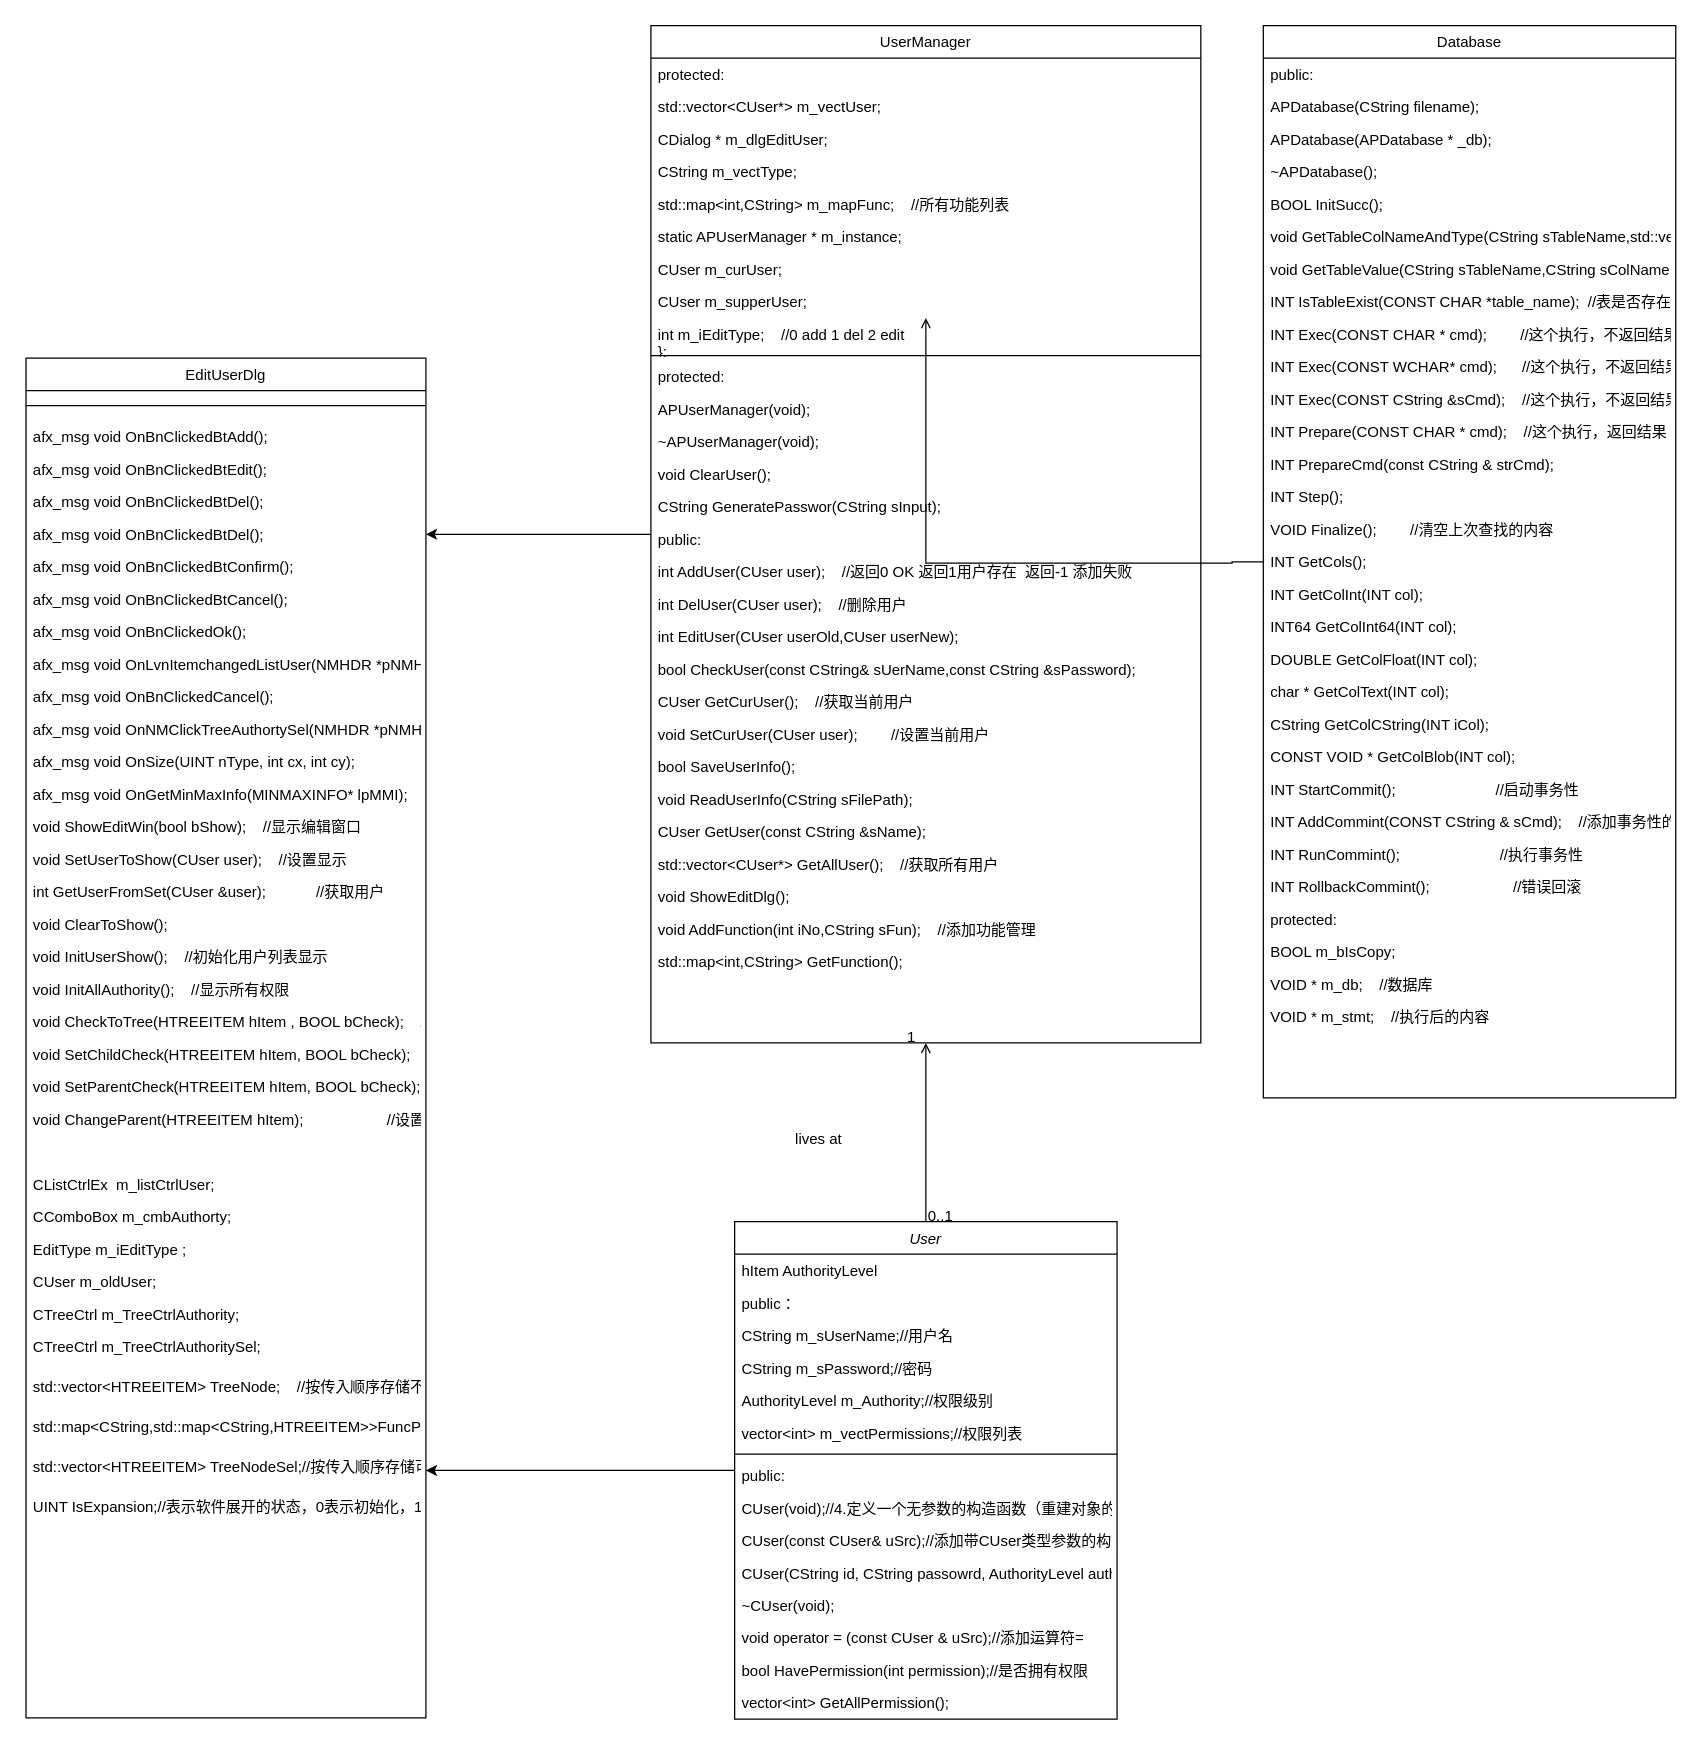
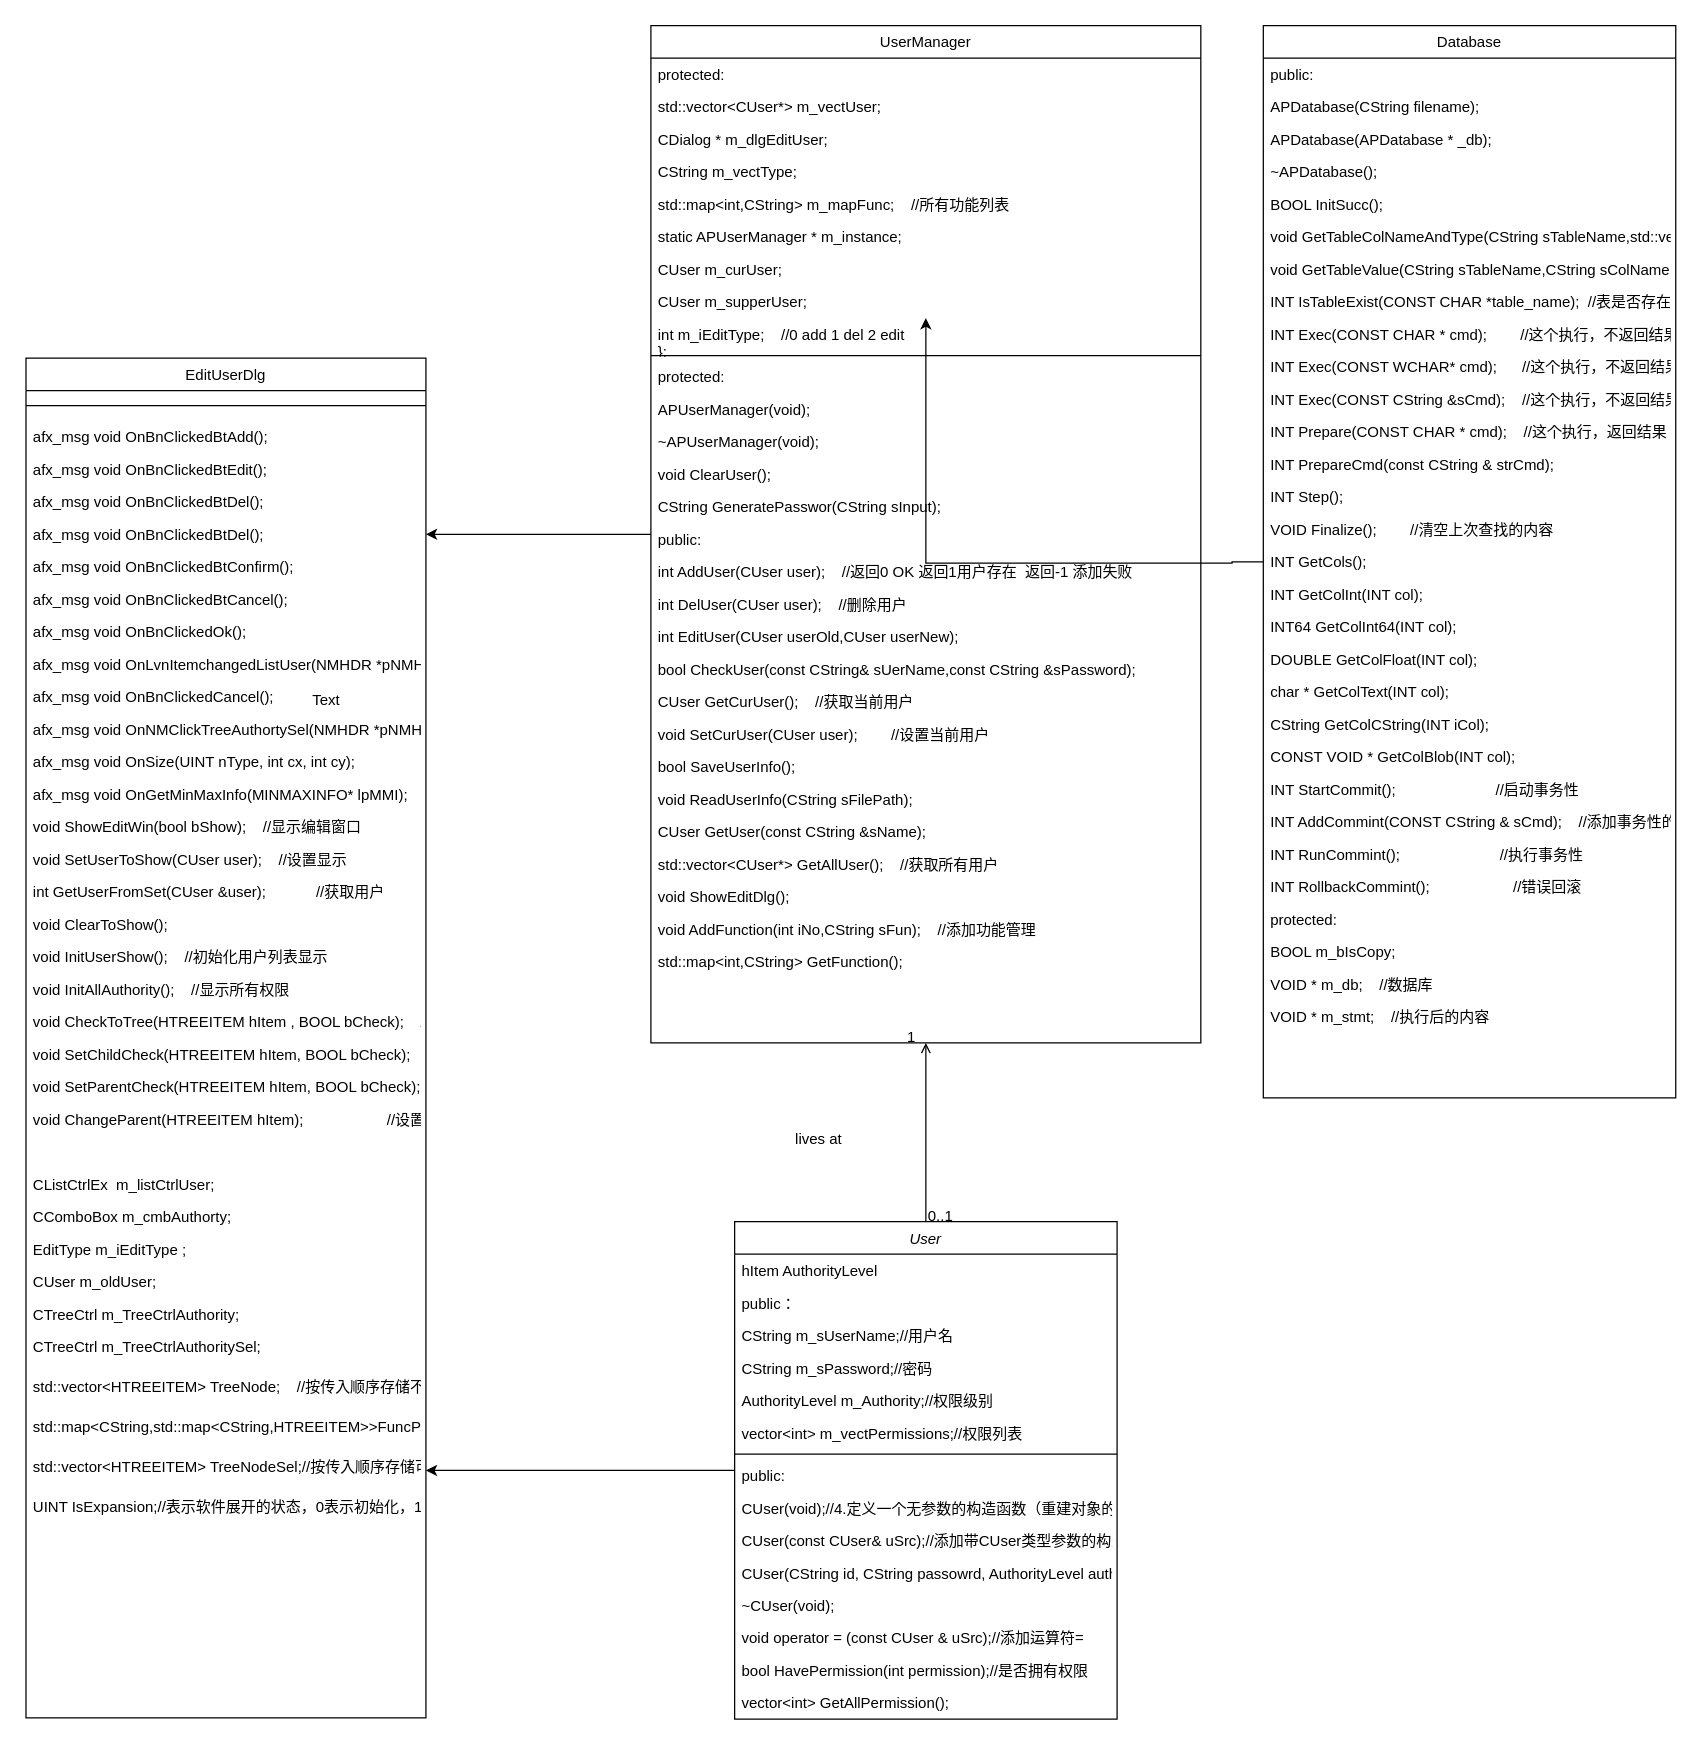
- <mxCell id="92" value="" style="edgeStyle=orthogonalEdgeStyle;rounded=0;orthogonalLoop=1;jettySize=auto;html=1;endArrow=open;" edge="1" parent="1" source="93" target="63"><mxGeometry relative="1" as="geometry"><Array as="points"><mxPoint x="985" y="449" /><mxPoint x="985" y="450" /><mxPoint x="740" y="450" /></Array></mxGeometry></mxCell>
+ <mxCell id="92" value="" style="edgeStyle=orthogonalEdgeStyle;rounded=0;orthogonalLoop=1;jettySize=auto;html=1;" edge="1" parent="1" source="93" target="63"><mxGeometry relative="1" as="geometry"><Array as="points"><mxPoint x="985" y="449" /><mxPoint x="985" y="450" /><mxPoint x="740" y="450" /></Array></mxGeometry></mxCell>
+ <mxCell id="91" value="Text" style="text;html=1;align=center;verticalAlign=middle;resizable=0;points=[];autosize=1;strokeColor=none;fillColor=none;" vertex="1" parent="1"><mxGeometry x="240" y="550" width="40" height="20" as="geometry" /></mxCell>
